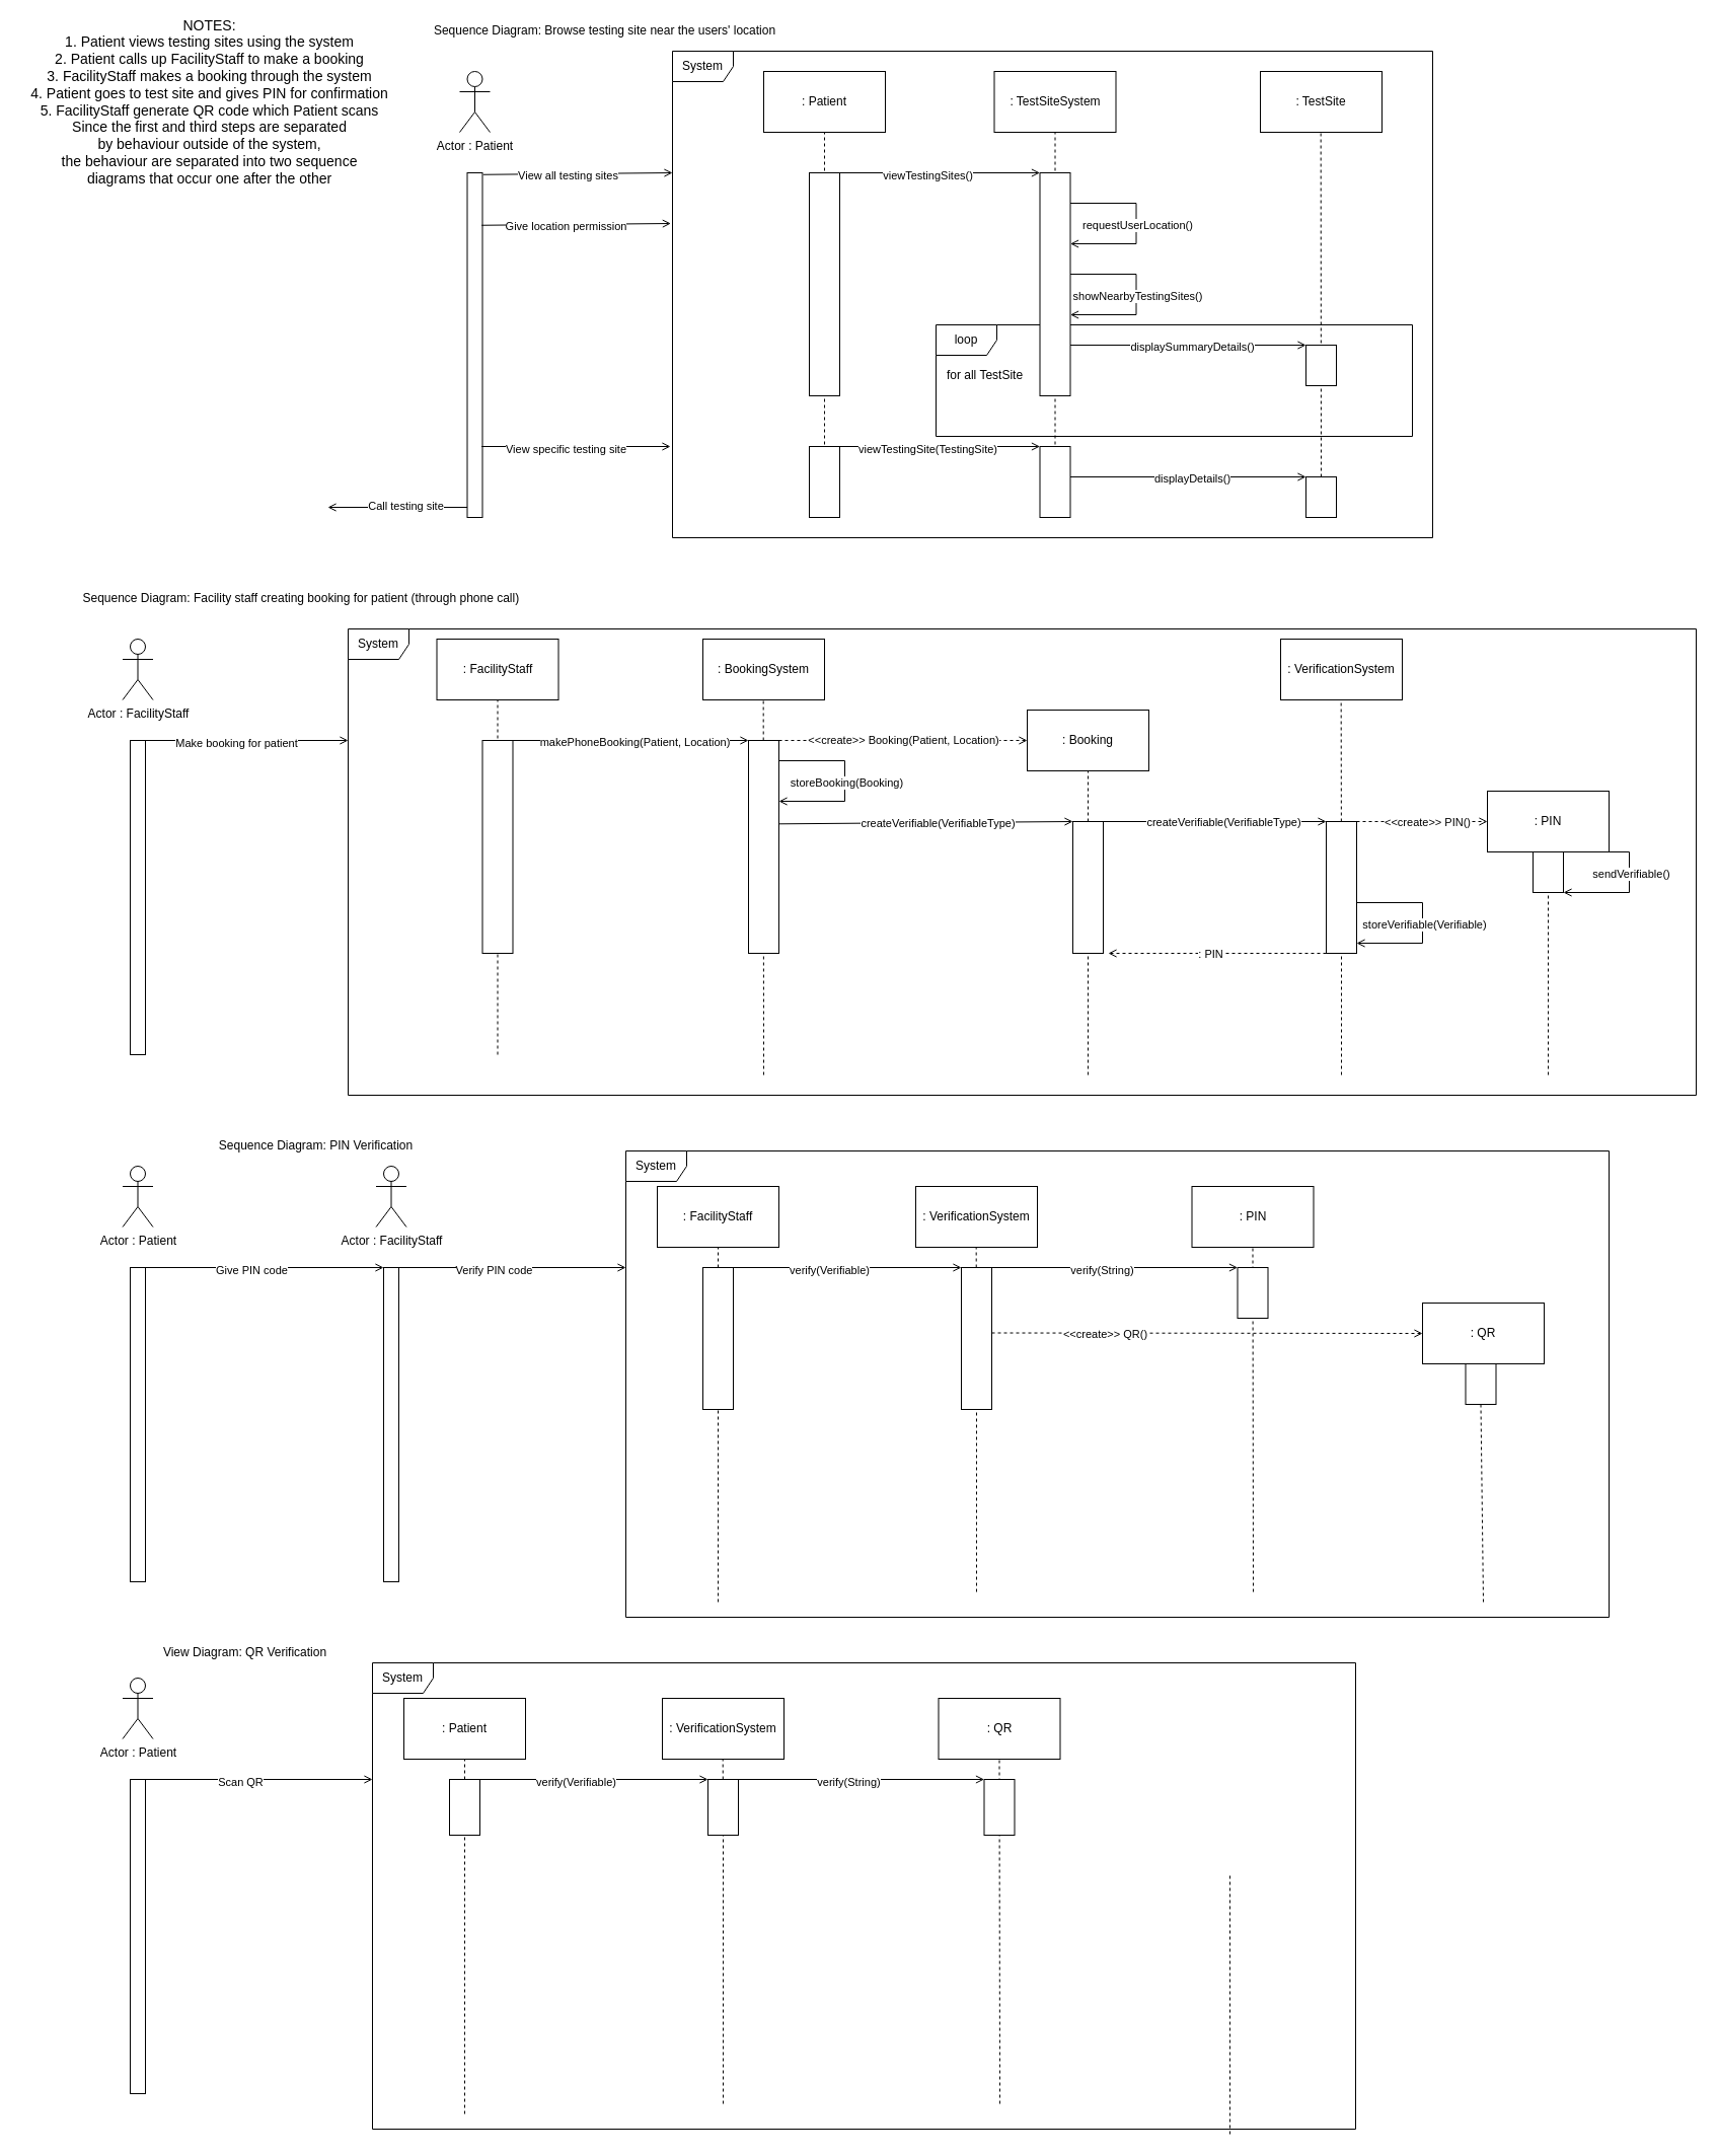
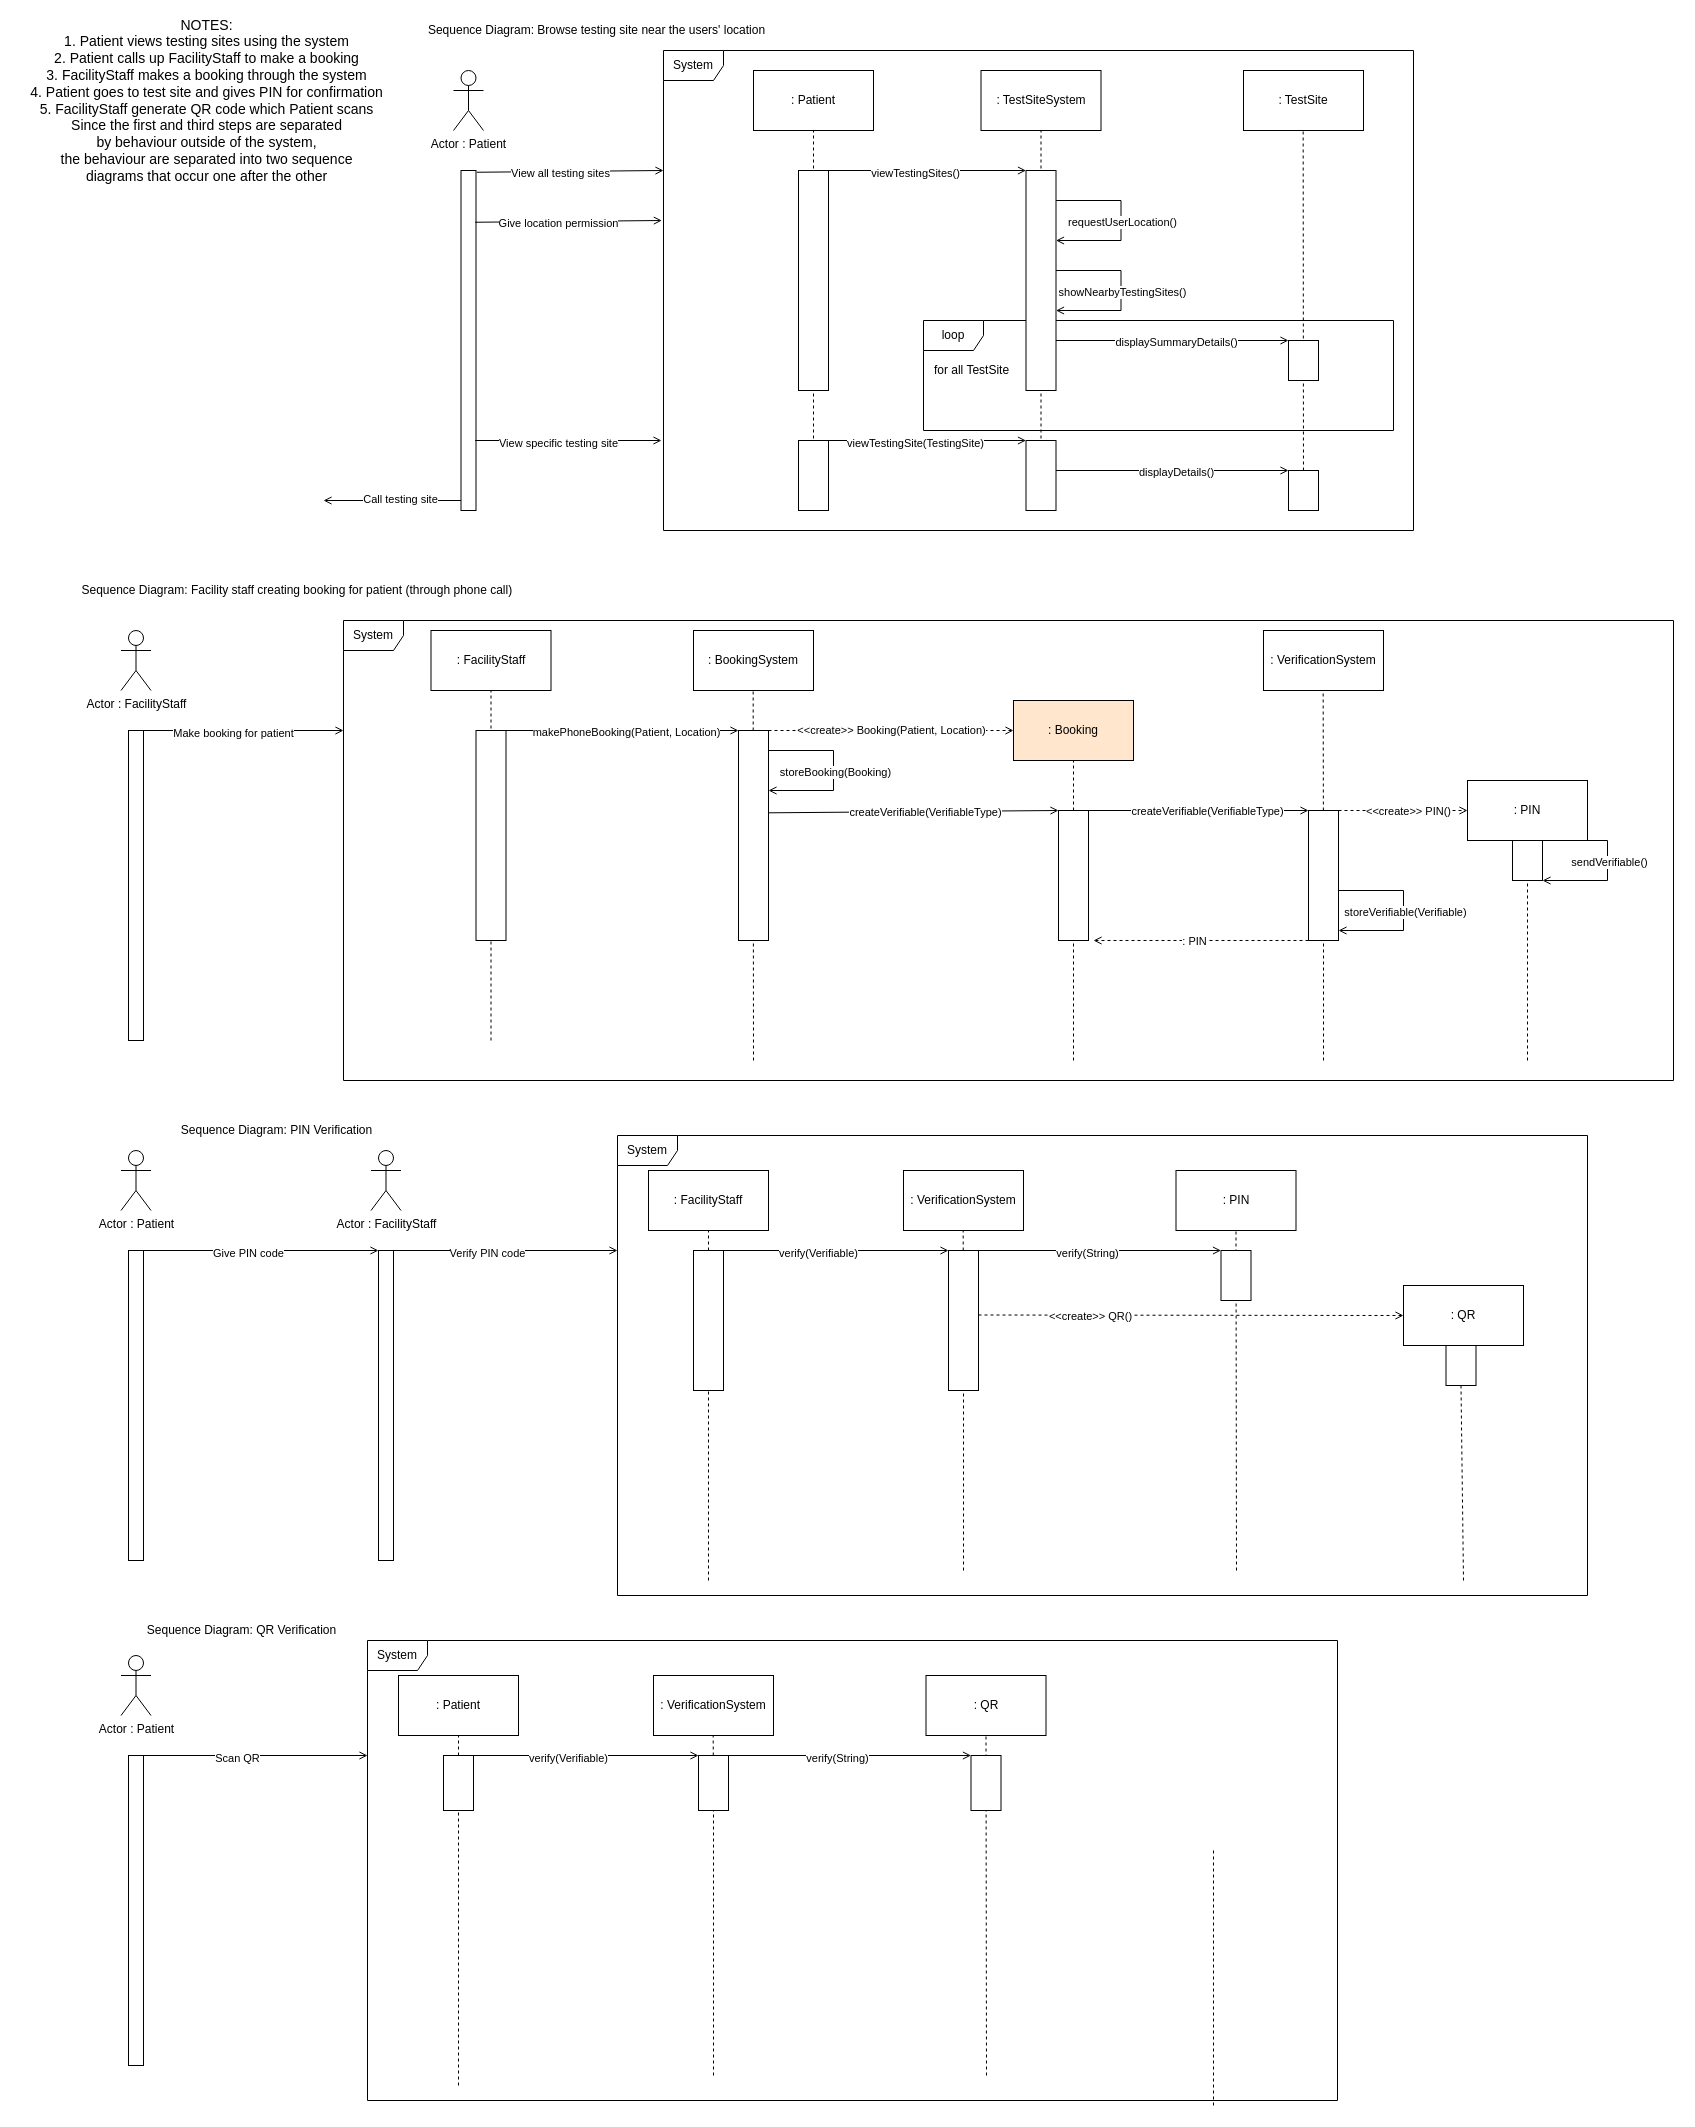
- <mxCell id="6" value=": Booking" style="rounded=0;whiteSpace=wrap;html=1;" vertex="1" parent="1"><mxGeometry x="1013" y="700" width="120" height="60" as="geometry" /></mxCell>
+ <mxCell id="6" value=": Booking" style="rounded=0;whiteSpace=wrap;html=1;fillColor=#ffe6cc;" vertex="1" parent="1"><mxGeometry x="1013" y="700" width="120" height="60" as="geometry" /></mxCell>
- <mxCell id="93" value="Sequence Diagram: PIN Verification" style="text;html=1;align=center;verticalAlign=middle;resizable=0;points=[];autosize=1;strokeColor=none;fillColor=none;" vertex="1" parent="1"><mxGeometry x="205.5" y="1120" width="210" height="20" as="geometry" /></mxCell>
+ <mxCell id="93" value="Sequence Diagram: PIN Verification" style="text;html=1;align=center;verticalAlign=middle;resizable=0;points=[];autosize=1;strokeColor=none;fillColor=none;" vertex="1" parent="1"><mxGeometry x="170.5" y="1120" width="210" height="20" as="geometry" /></mxCell>
- <mxCell id="120" value="View Diagram: QR Verification" style="text;html=1;align=center;verticalAlign=middle;resizable=0;points=[];autosize=1;strokeColor=none;fillColor=none;" vertex="1" parent="1"><mxGeometry x="140.5" y="1620" width="200" height="20" as="geometry" /></mxCell>
+ <mxCell id="120" value="Sequence Diagram: QR Verification" style="text;html=1;align=center;verticalAlign=middle;resizable=0;points=[];autosize=1;strokeColor=none;fillColor=none;" vertex="1" parent="1"><mxGeometry x="140.5" y="1620" width="200" height="20" as="geometry" /></mxCell>
